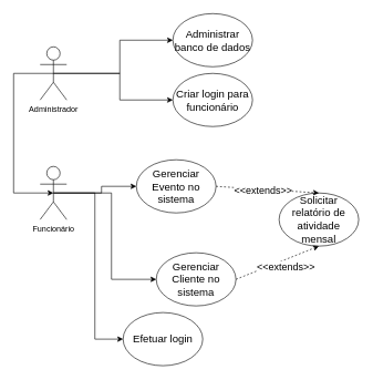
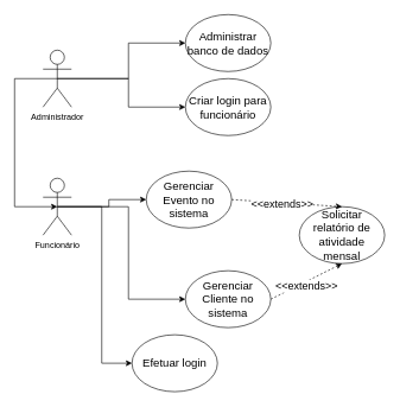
- <mxCell id="13" value="&lt;font style=&quot;font-size: 16px&quot;&gt;Gerenciar Cliente no sistema&lt;/font&gt;" style="ellipse;whiteSpace=wrap;html=1;" parent="1" vertex="1"><mxGeometry x="235" y="380" width="120" height="80" as="geometry" /></mxCell>
+ <mxCell id="13" value="&lt;font style=&quot;font-size: 16px&quot;&gt;Gerenciar Cliente no sistema&lt;/font&gt;" style="ellipse;whiteSpace=wrap;html=1;" parent="1" vertex="1"><mxGeometry x="260" y="380" width="120" height="80" as="geometry" /></mxCell>
